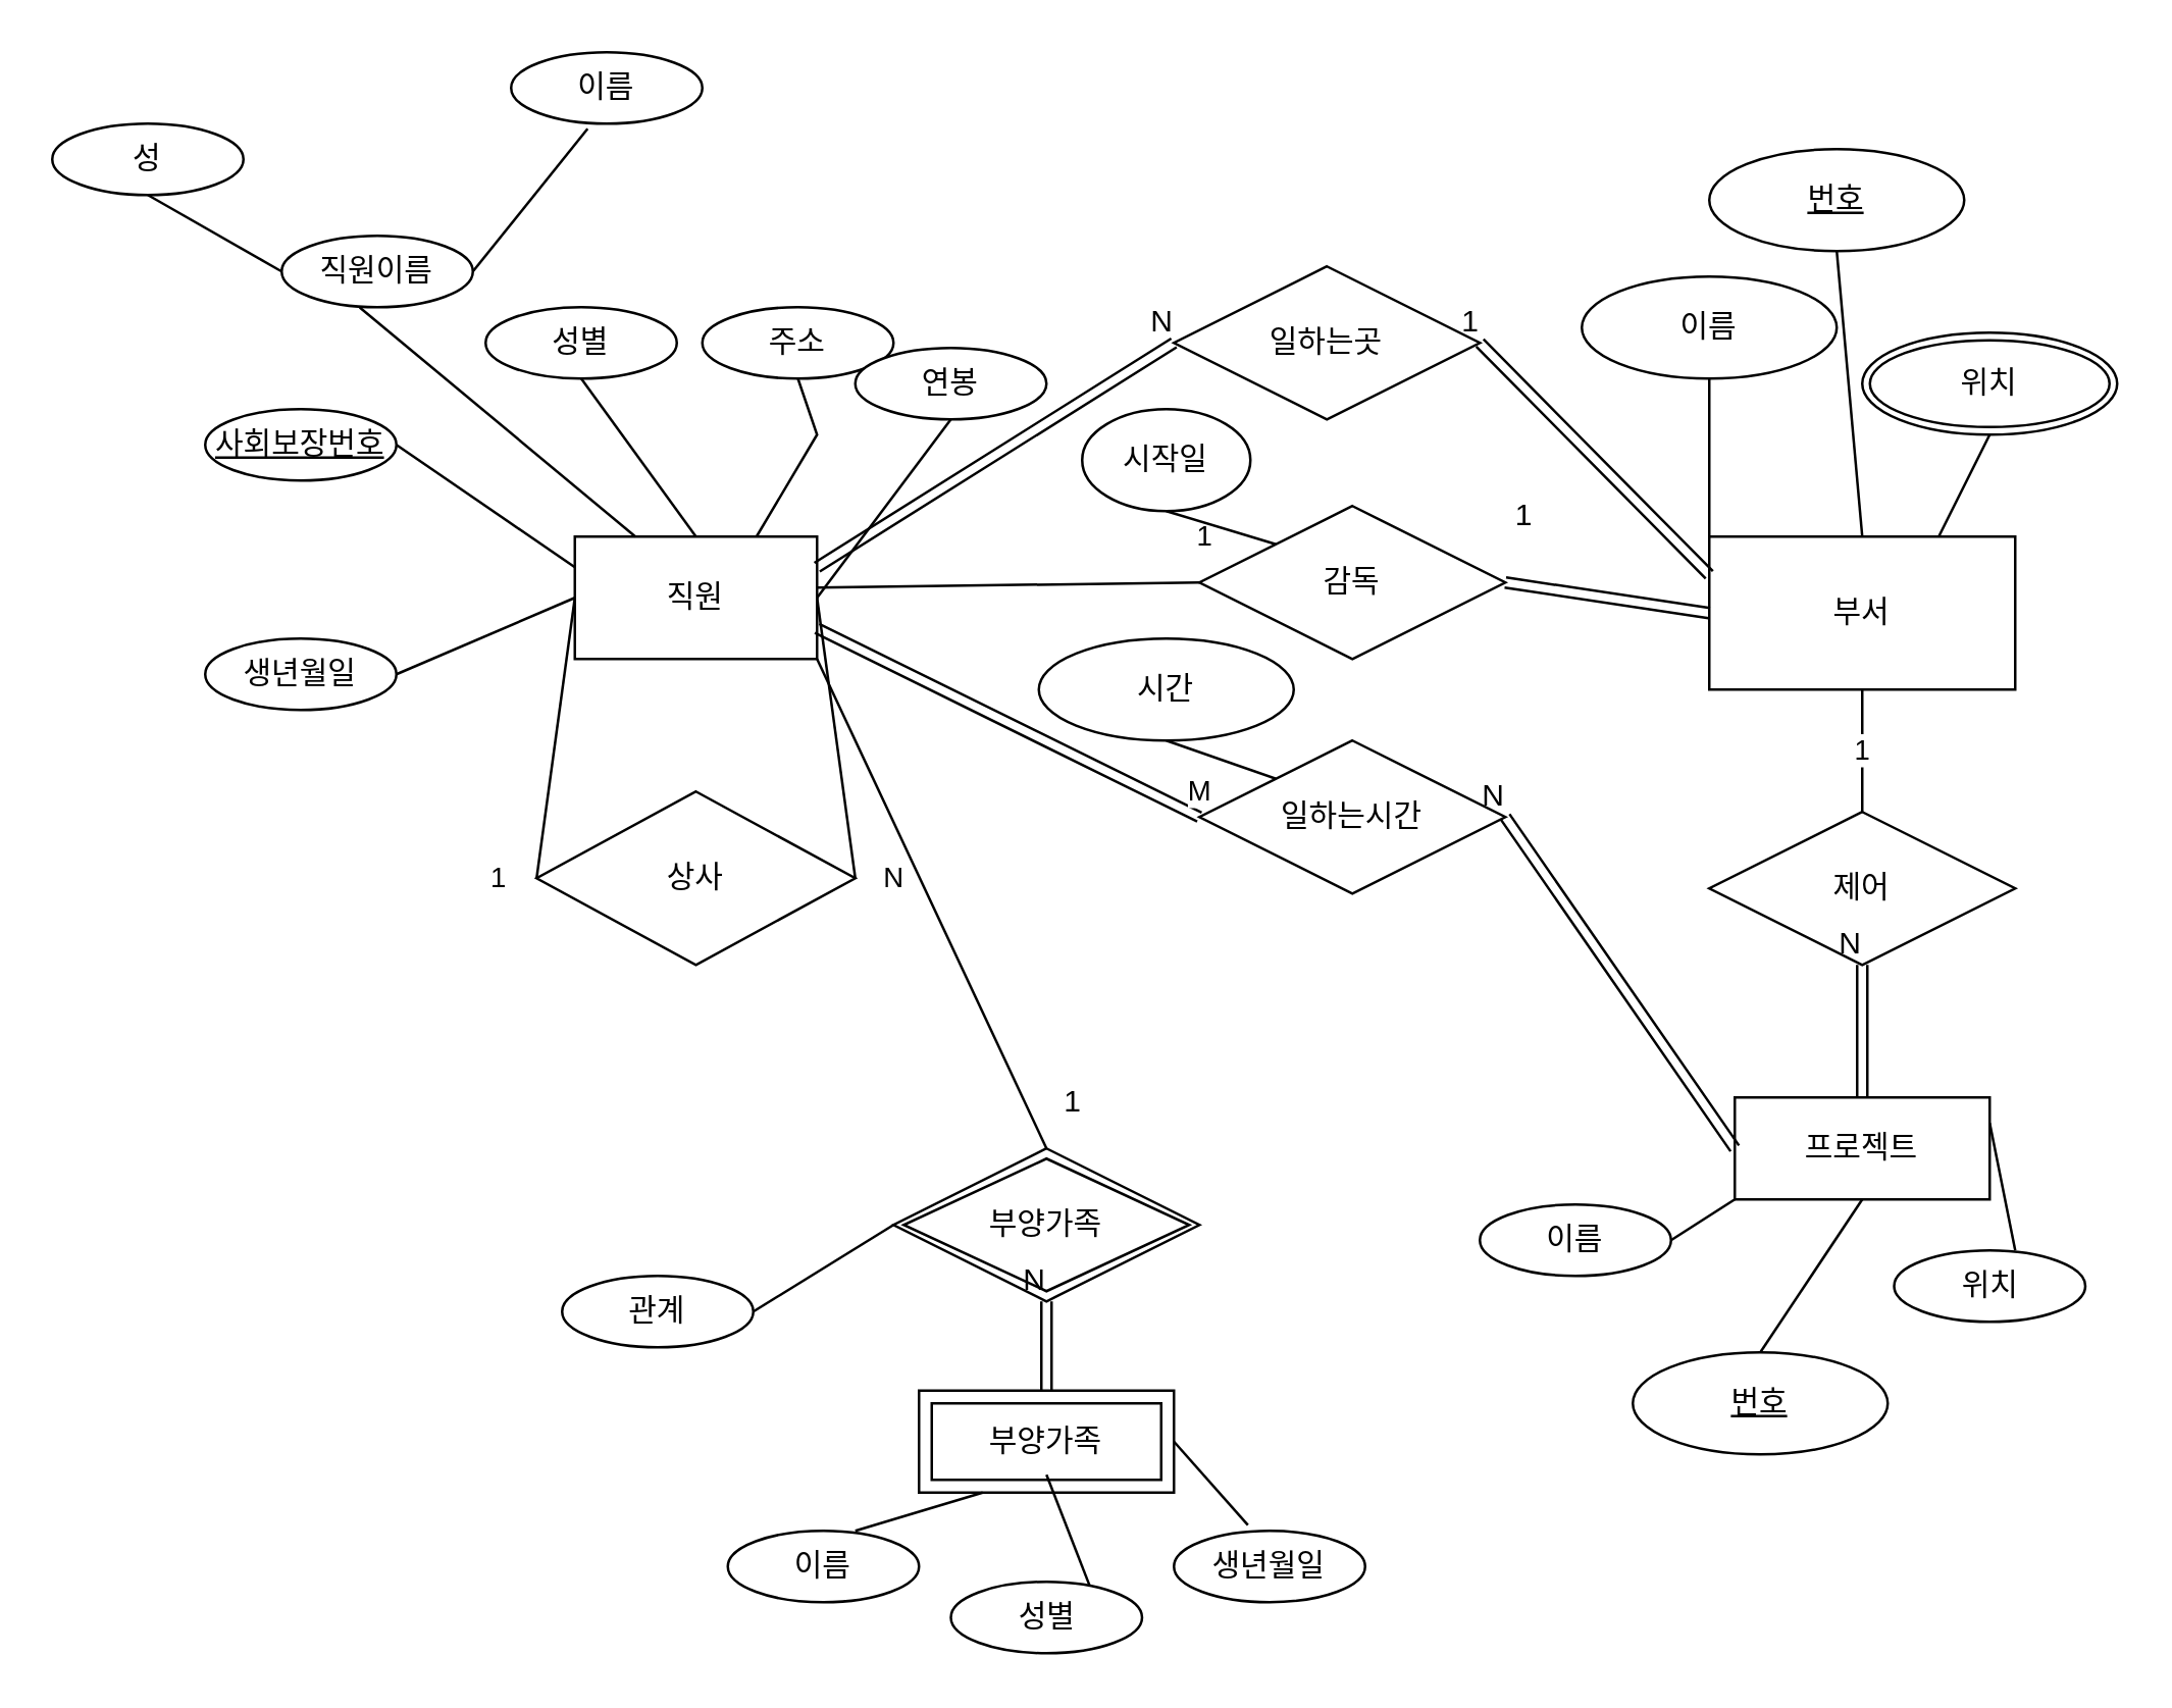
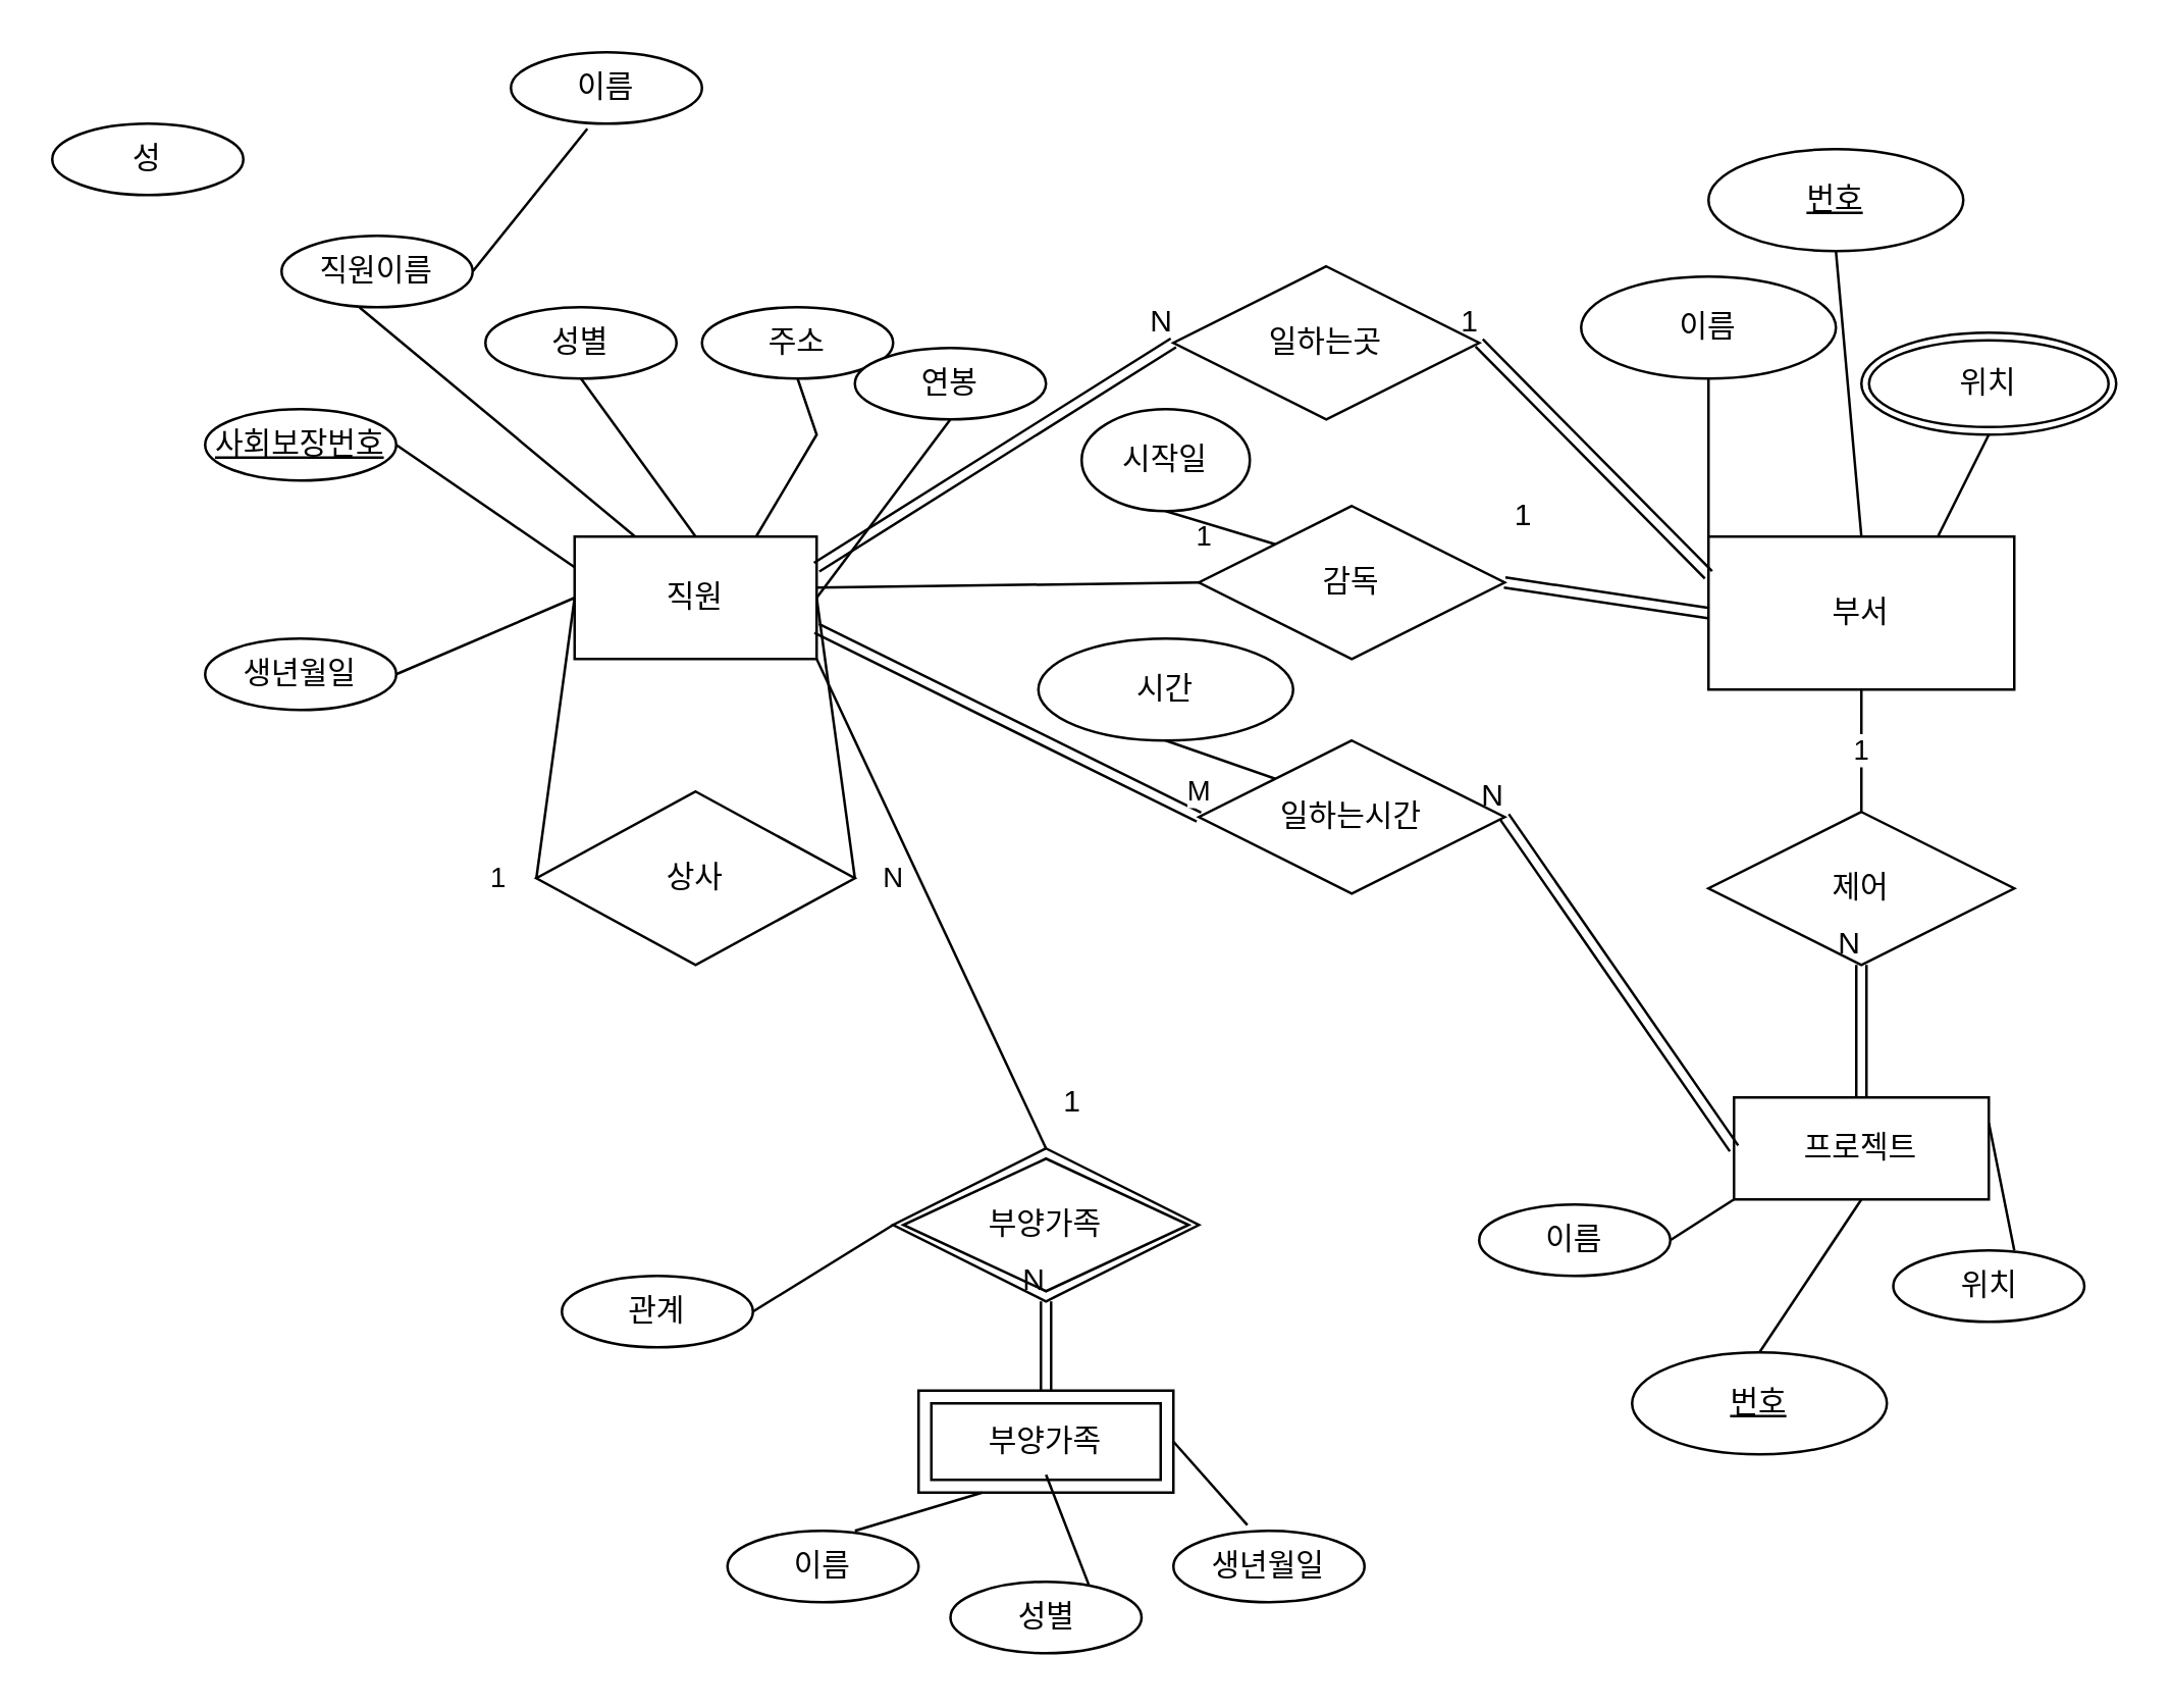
- <mxCell id="20" value="" style="endArrow=none;html=1;rounded=0;exitX=0.5;exitY=1;exitDx=0;exitDy=0;entryX=0;entryY=0.5;entryDx=0;entryDy=0;" edge="1" parent="1" source="12" target="11"><mxGeometry relative="1" as="geometry"><mxPoint x="50" y="-10" as="sourcePoint" /><mxPoint x="90" y="50" as="targetPoint" /></mxGeometry></mxCell>
